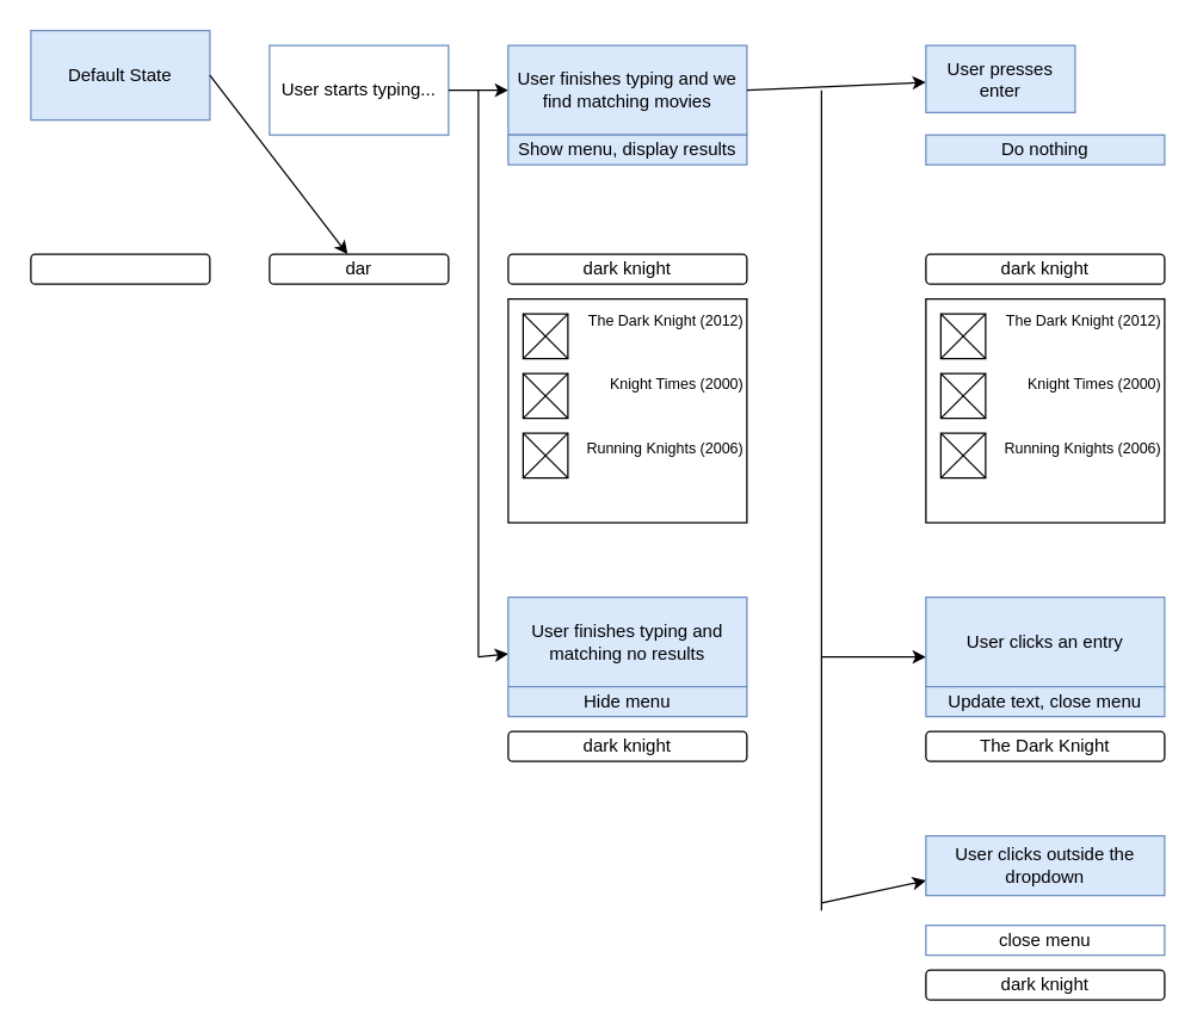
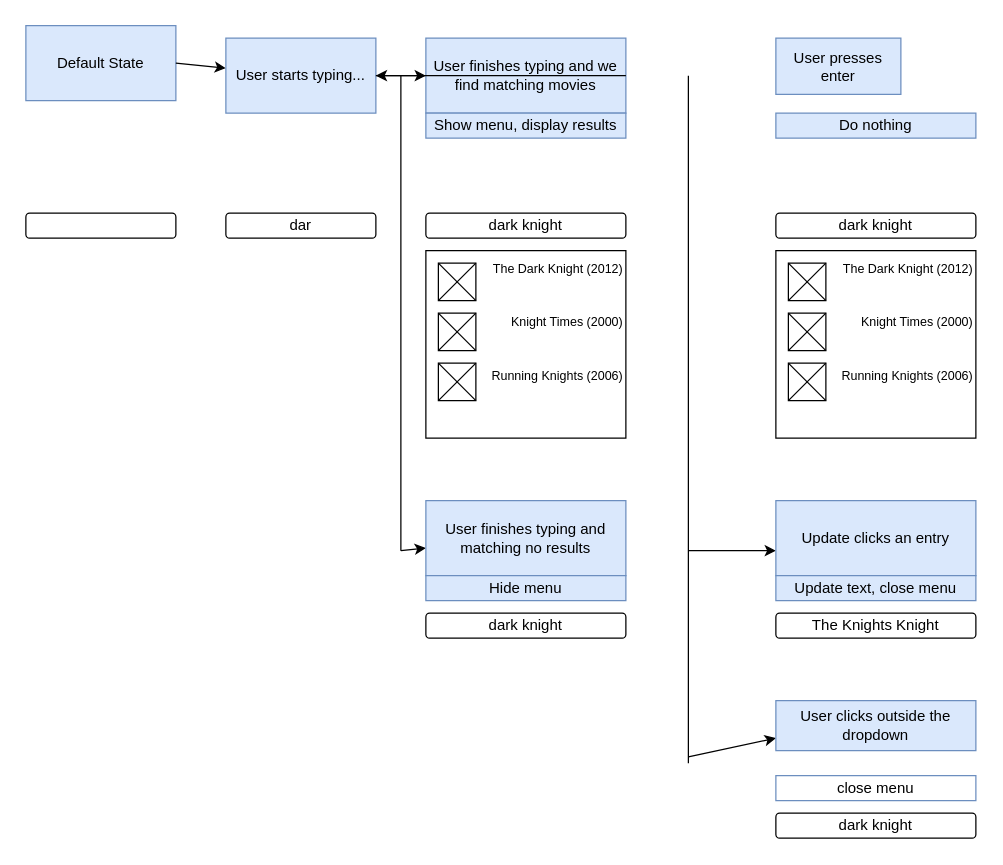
- <mxCell id="26" value="" style="endArrow=classic;html=1;rounded=0;exitX=1;exitY=0.5;exitDx=0;exitDy=0;" edge="1" parent="1" target="27" source="6"><mxGeometry width="50" height="50" relative="1" as="geometry"><mxPoint x="630" y="60" as="sourcePoint" /><mxPoint x="670" y="60" as="targetPoint" /></mxGeometry></mxCell>
+ <mxCell id="26" value="" style="endArrow=classic;html=1;rounded=0;exitX=1;exitY=0.5;exitDx=0;exitDy=0;" edge="1" parent="1" target="4" source="6"><mxGeometry width="50" height="50" relative="1" as="geometry"><mxPoint x="630" y="60" as="sourcePoint" /><mxPoint x="670" y="60" as="targetPoint" /></mxGeometry></mxCell>
- <mxCell id="4" value="User starts typing..." style="rounded=0;whiteSpace=wrap;html=1;labelBackgroundColor=none;fillColor=#ffffff;strokeColor=#6c8ebf;" vertex="1" parent="1"><mxGeometry x="180" y="30" width="120" height="60" as="geometry" /></mxCell>
+ <mxCell id="4" value="User starts typing..." style="rounded=0;whiteSpace=wrap;html=1;labelBackgroundColor=none;fillColor=#dae8fc;strokeColor=#6c8ebf;" vertex="1" parent="1"><mxGeometry x="180" y="30" width="120" height="60" as="geometry" /></mxCell>
- <mxCell id="3" value="" style="endArrow=classic;html=1;rounded=0;exitX=1;exitY=0.5;exitDx=0;exitDy=0;" edge="1" parent="1" source="2" target="9"><mxGeometry width="50" height="50" relative="1" as="geometry"><mxPoint x="130" y="70" as="sourcePoint" /><mxPoint x="180" y="70" as="targetPoint" /></mxGeometry></mxCell>
+ <mxCell id="3" value="" style="endArrow=classic;html=1;rounded=0;exitX=1;exitY=0.5;exitDx=0;exitDy=0;" edge="1" parent="1" source="2" target="4"><mxGeometry width="50" height="50" relative="1" as="geometry"><mxPoint x="130" y="70" as="sourcePoint" /><mxPoint x="180" y="70" as="targetPoint" /></mxGeometry></mxCell>
- <mxCell id="43" value="User clicks an entry" style="rounded=0;whiteSpace=wrap;html=1;labelBackgroundColor=none;fillColor=#dae8fc;strokeColor=#6c8ebf;" vertex="1" parent="1"><mxGeometry x="620" y="400" width="160" height="60" as="geometry" /></mxCell>
+ <mxCell id="43" value="Update clicks an entry" style="rounded=0;whiteSpace=wrap;html=1;labelBackgroundColor=none;fillColor=#dae8fc;strokeColor=#6c8ebf;" vertex="1" parent="1"><mxGeometry x="620" y="400" width="160" height="60" as="geometry" /></mxCell>
- <mxCell id="42" value="The Dark Knight" style="rounded=1;whiteSpace=wrap;html=1;labelBackgroundColor=none;fillColor=default;" vertex="1" parent="1"><mxGeometry x="620" y="490" width="160" height="20" as="geometry" /></mxCell>
+ <mxCell id="42" value="The Knights Knight" style="rounded=1;whiteSpace=wrap;html=1;labelBackgroundColor=none;fillColor=default;" vertex="1" parent="1"><mxGeometry x="620" y="490" width="160" height="20" as="geometry" /></mxCell>
